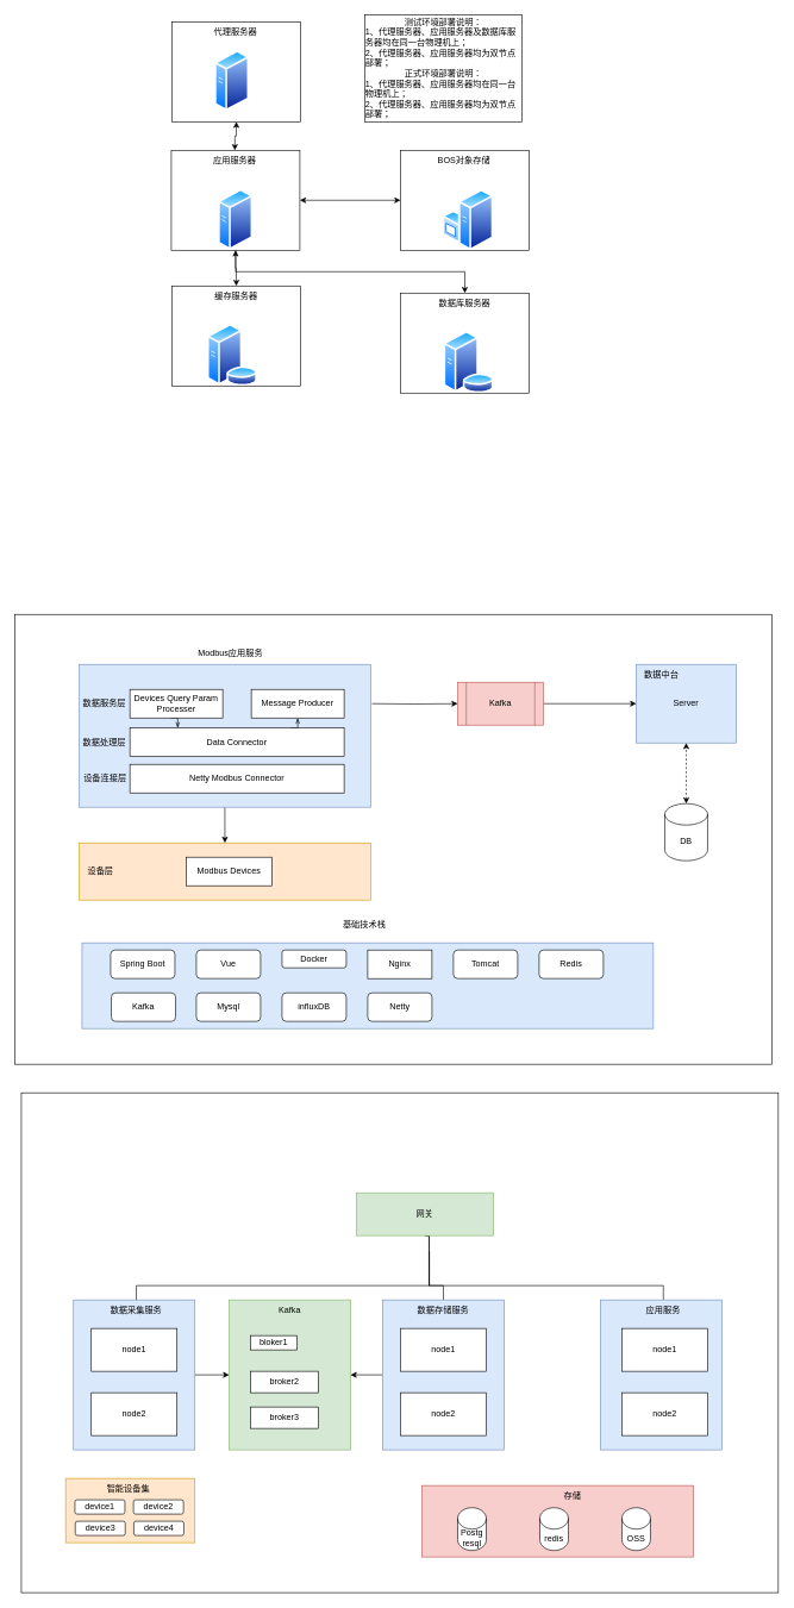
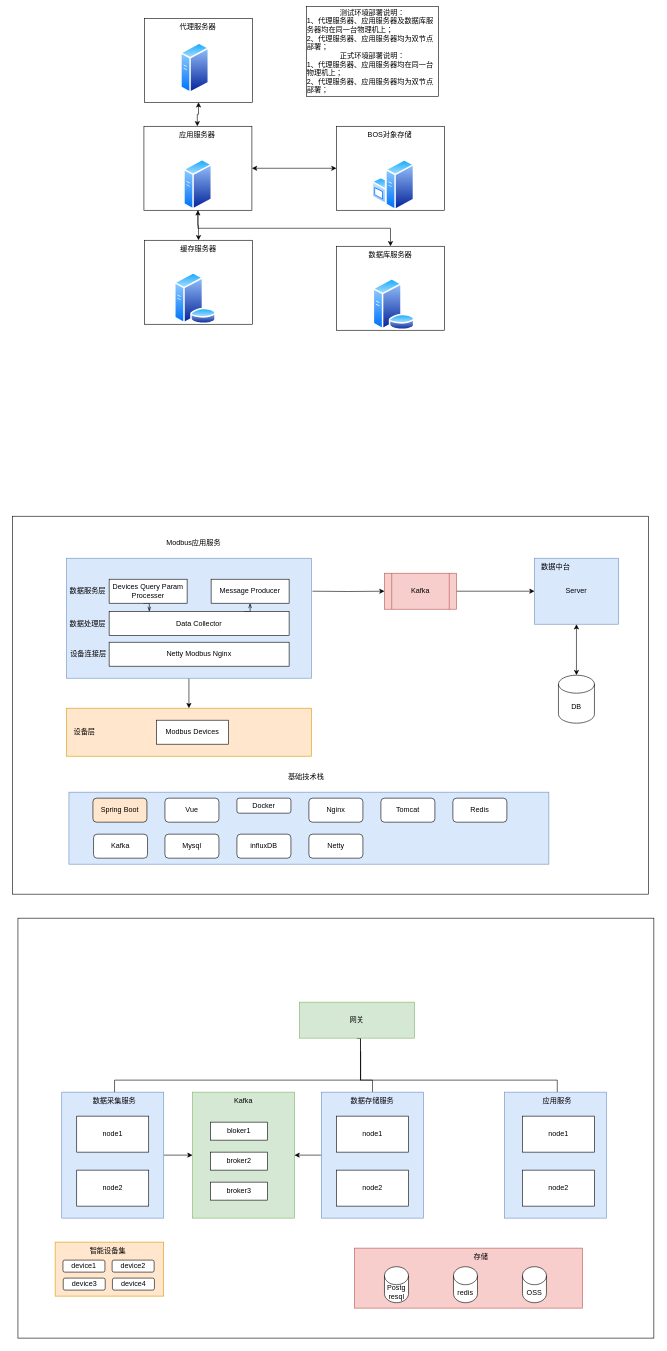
- <mxCell id="22" value="&lt;div style=&quot;&quot;&gt;&lt;span style=&quot;background-color: initial;&quot;&gt;测试环境部署说明：&lt;/span&gt;&lt;/div&gt;&lt;div style=&quot;text-align: left;&quot;&gt;1、代理服务器、应用服务器及数据库服务器均在同一台物理机上；&lt;/div&gt;&lt;div style=&quot;text-align: left;&quot;&gt;2、代理服务器、应用服务器均为双节点部署；&lt;/div&gt;&lt;div&gt;正式环境部署说明：&lt;/div&gt;&lt;div&gt;&lt;div style=&quot;text-align: left;&quot;&gt;1、代理服务器、应用服务器均在同一台物理机上；&lt;/div&gt;&lt;div style=&quot;text-align: left;&quot;&gt;2、代理服务器、应用服务器均为双节点部署；&lt;/div&gt;&lt;/div&gt;" style="rounded=0;whiteSpace=wrap;html=1;" parent="1" vertex="1"><mxGeometry x="510" y="20" width="220" height="150" as="geometry" /></mxCell>
+ <mxCell id="22" value="&lt;div style=&quot;&quot;&gt;&lt;span style=&quot;background-color: initial;&quot;&gt;测试环境部署说明：&lt;/span&gt;&lt;/div&gt;&lt;div style=&quot;text-align: left;&quot;&gt;1、代理服务器、应用服务器及数据库服务器均在同一台物理机上；&lt;/div&gt;&lt;div style=&quot;text-align: left;&quot;&gt;2、代理服务器、应用服务器均为双节点部署；&lt;/div&gt;&lt;div&gt;正式环境部署说明：&lt;/div&gt;&lt;div&gt;&lt;div style=&quot;text-align: left;&quot;&gt;1、代理服务器、应用服务器均在同一台物理机上；&lt;/div&gt;&lt;div style=&quot;text-align: left;&quot;&gt;2、代理服务器、应用服务器均为双节点部署；&lt;/div&gt;&lt;/div&gt;" style="rounded=0;whiteSpace=wrap;html=1;" parent="1" vertex="1"><mxGeometry x="510" y="10" width="220" height="150" as="geometry" /></mxCell>
- <mxCell id="44" value="Modbus应用服务" style="text;strokeColor=none;align=center;fillColor=none;html=1;verticalAlign=middle;whiteSpace=wrap;rounded=0;" vertex="1" parent="1"><mxGeometry x="272" y="900" width="100" height="30" as="geometry" /></mxCell>
+ <mxCell id="44" value="Modbus应用服务" style="text;strokeColor=none;align=center;fillColor=none;html=1;verticalAlign=middle;whiteSpace=wrap;rounded=0;" vertex="1" parent="1"><mxGeometry x="272" y="890" width="100" height="30" as="geometry" /></mxCell>
- <mxCell id="37" value="Data Connector" style="rounded=0;whiteSpace=wrap;html=1;" vertex="1" parent="1"><mxGeometry x="181" y="1019" width="300" height="40" as="geometry" /></mxCell>
+ <mxCell id="37" value="Data Collector" style="rounded=0;whiteSpace=wrap;html=1;" vertex="1" parent="1"><mxGeometry x="181" y="1019" width="300" height="40" as="geometry" /></mxCell>
- <mxCell id="28" style="edgeStyle=orthogonalEdgeStyle;rounded=0;orthogonalLoop=1;jettySize=auto;html=1;exitX=0.5;exitY=0;exitDx=0;exitDy=0;exitPerimeter=0;entryX=0.5;entryY=1;entryDx=0;entryDy=0;startArrow=classic;startFill=1;dashed=1;" edge="1" parent="1" source="27" target="26"><mxGeometry relative="1" as="geometry" /></mxCell>
+ <mxCell id="28" style="edgeStyle=orthogonalEdgeStyle;rounded=0;orthogonalLoop=1;jettySize=auto;html=1;exitX=0.5;exitY=0;exitDx=0;exitDy=0;exitPerimeter=0;entryX=0.5;entryY=1;entryDx=0;entryDy=0;startArrow=classic;startFill=1;" edge="1" parent="1" source="27" target="26"><mxGeometry relative="1" as="geometry" /></mxCell>
- <mxCell id="34" value="Netty Modbus Connector" style="rounded=0;whiteSpace=wrap;html=1;" vertex="1" parent="1"><mxGeometry x="181" y="1070" width="300" height="40" as="geometry" /></mxCell>
+ <mxCell id="34" value="Netty Modbus Nginx" style="rounded=0;whiteSpace=wrap;html=1;" vertex="1" parent="1"><mxGeometry x="181" y="1070" width="300" height="40" as="geometry" /></mxCell>
- <mxCell id="46" value="Spring Boot" style="rounded=1;whiteSpace=wrap;html=1;" vertex="1" parent="1"><mxGeometry x="154" y="1330" width="90" height="40" as="geometry" /></mxCell>
+ <mxCell id="46" value="Spring Boot" style="rounded=1;whiteSpace=wrap;html=1;fillColor=#ffe6cc;" vertex="1" parent="1"><mxGeometry x="154" y="1330" width="90" height="40" as="geometry" /></mxCell>
- <mxCell id="50" value="Nginx" style="whiteSpace=wrap;html=1;rounded=0;" vertex="1" parent="1"><mxGeometry x="514" y="1330" width="90" height="40" as="geometry" /></mxCell>
+ <mxCell id="50" value="Nginx" style="rounded=1;whiteSpace=wrap;html=1;" vertex="1" parent="1"><mxGeometry x="514" y="1330" width="90" height="40" as="geometry" /></mxCell>
- <mxCell id="83" value="bloker1" style="rounded=0;whiteSpace=wrap;html=1;" vertex="1" parent="1"><mxGeometry x="350" y="1870" width="65" height="20" as="geometry" /></mxCell>
+ <mxCell id="83" value="bloker1" style="rounded=0;whiteSpace=wrap;html=1;" vertex="1" parent="1"><mxGeometry x="350" y="1870" width="95" height="30" as="geometry" /></mxCell>
